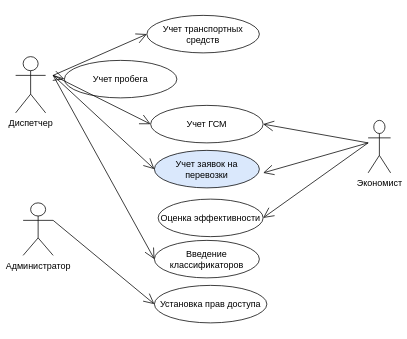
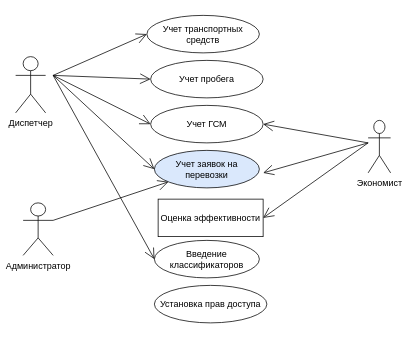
- <mxCell id="8" value="Учет пробега" style="ellipse;whiteSpace=wrap;html=1;" vertex="1" parent="1"><mxGeometry x="85" y="80" width="150" height="50" as="geometry" /></mxCell>
+ <mxCell id="8" value="Учет пробега" style="ellipse;whiteSpace=wrap;html=1;" vertex="1" parent="1"><mxGeometry x="200" y="80" width="150" height="50" as="geometry" /></mxCell>
- <mxCell id="9" value="Оценка эффективности" style="ellipse;whiteSpace=wrap;html=1;" vertex="1" parent="1"><mxGeometry x="210" y="265" width="140" height="50" as="geometry" /></mxCell>
+ <mxCell id="9" value="Оценка эффективности" style="whiteSpace=wrap;html=1;rounded=0;" vertex="1" parent="1"><mxGeometry x="210" y="265" width="140" height="50" as="geometry" /></mxCell>
- <mxCell id="19" value="" style="endArrow=open;endFill=1;endSize=12;html=1;entryX=0;entryY=0.5;entryDx=0;entryDy=0;exitX=1;exitY=0.333;exitDx=0;exitDy=0;exitPerimeter=0;" edge="1" parent="1" source="3" target="11"><mxGeometry width="160" relative="1" as="geometry"><mxPoint x="120" y="150" as="sourcePoint" /><mxPoint x="245" y="95" as="targetPoint" /></mxGeometry></mxCell>
+ <mxCell id="19" value="" style="endArrow=open;endFill=1;endSize=12;html=1;exitX=1;exitY=0.333;exitDx=0;exitDy=0;exitPerimeter=0;" edge="1" parent="1" source="3" target="7"><mxGeometry width="160" relative="1" as="geometry"><mxPoint x="120" y="150" as="sourcePoint" /><mxPoint x="245" y="95" as="targetPoint" /></mxGeometry></mxCell>
